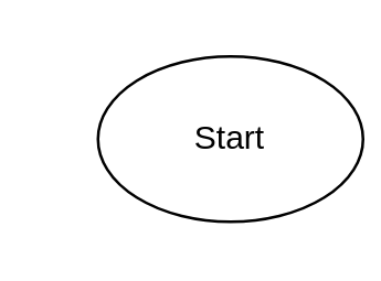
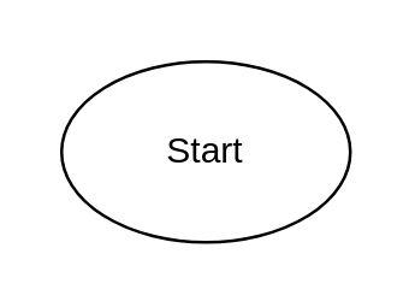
- <mxCell id="2" value="Start" style="ellipse;whiteSpace=wrap;html=1;" vertex="1" parent="1"><mxGeometry x="35" y="20" width="96" height="60" as="geometry" /></mxCell>
+ <mxCell id="2" value="Start" style="ellipse;whiteSpace=wrap;html=1;" vertex="1" parent="1"><mxGeometry x="20" y="20" width="96" height="60" as="geometry" /></mxCell>
